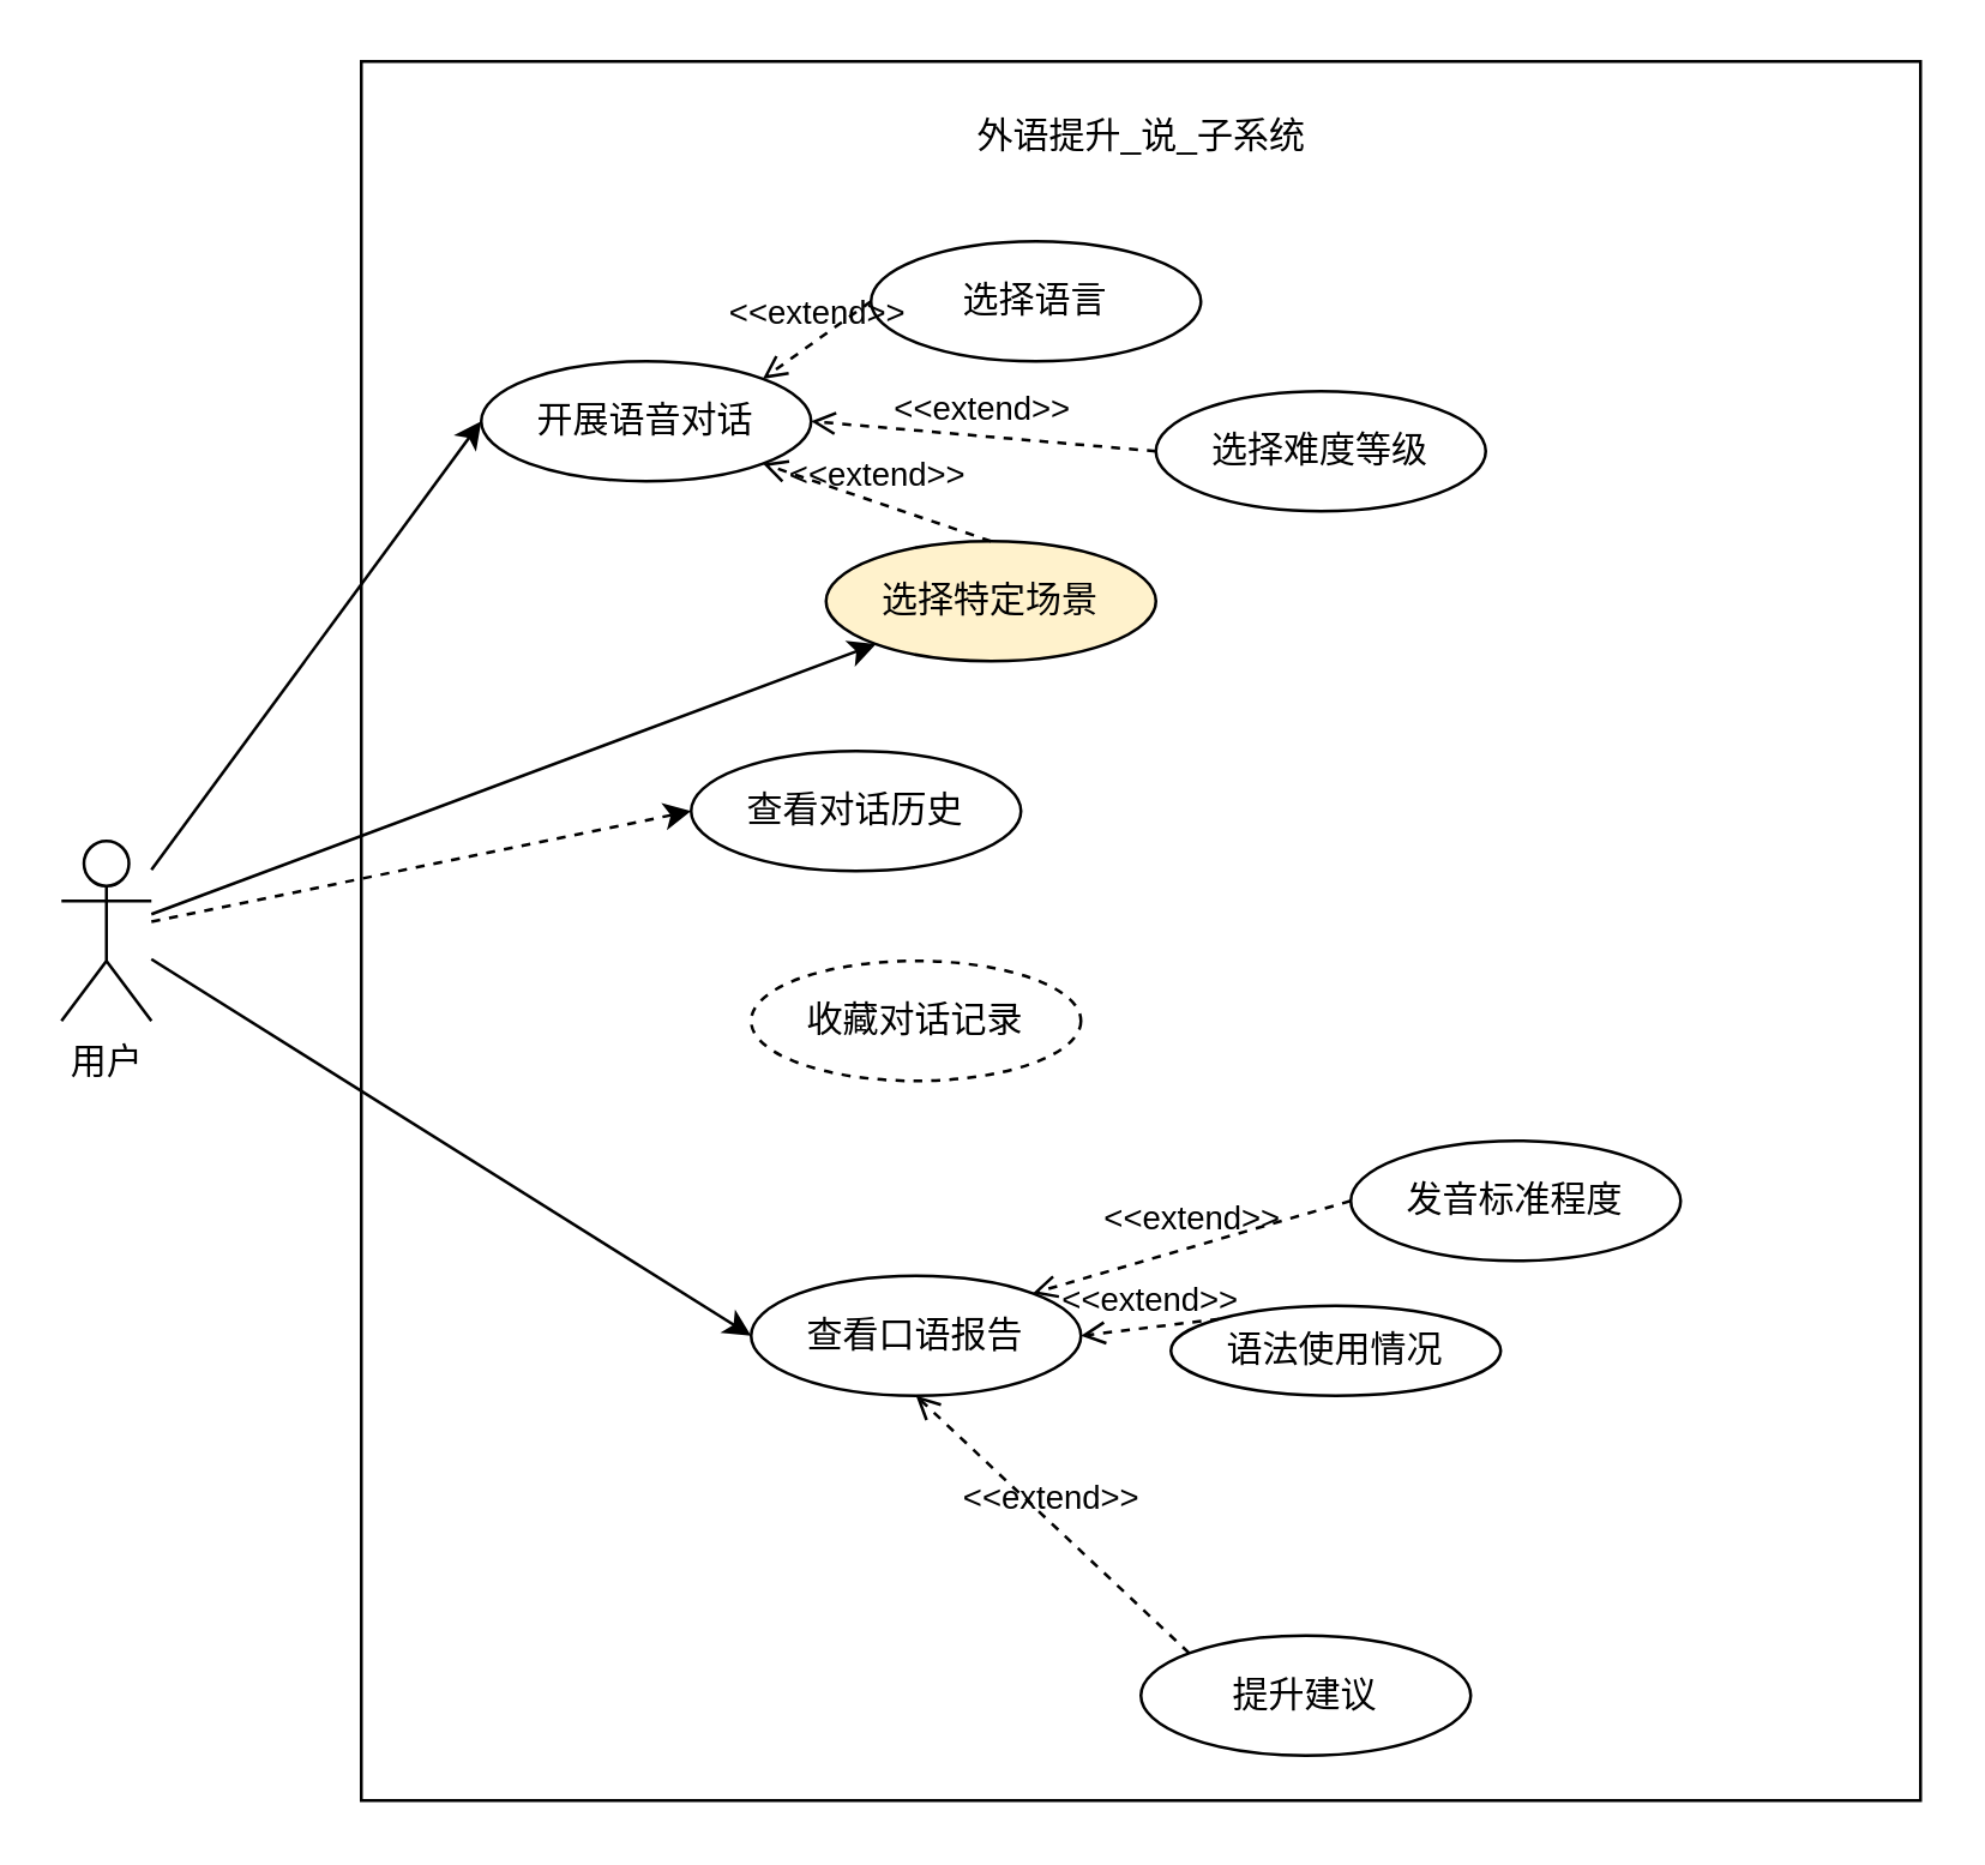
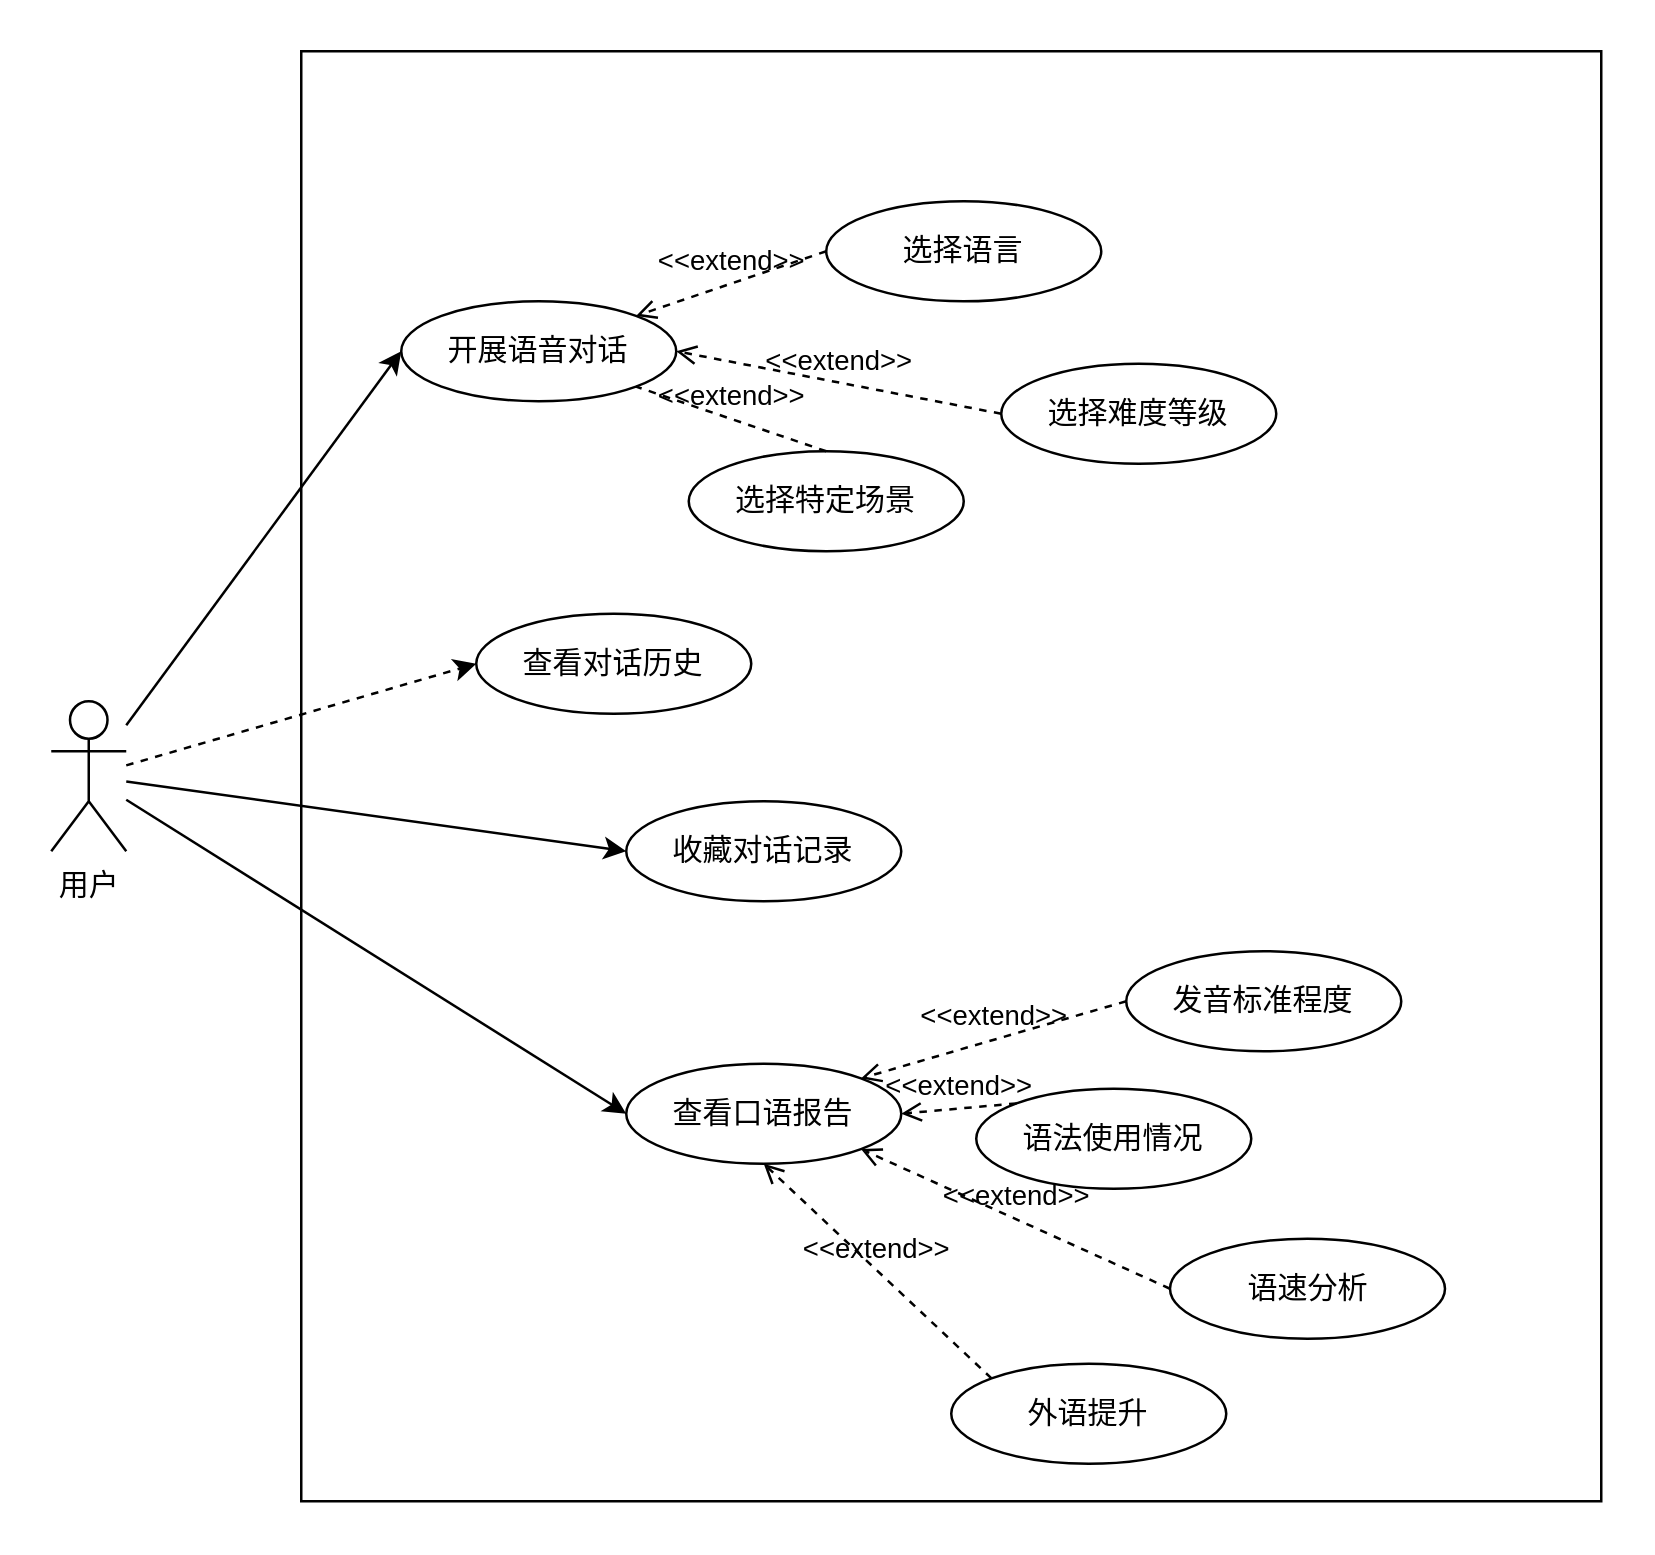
- <mxCell id="8" value="外语提升_说_子系统" style="text;html=1;strokeColor=none;fillColor=none;align=center;verticalAlign=middle;whiteSpace=wrap;rounded=0;" parent="1" vertex="1"><mxGeometry x="312.5" y="30" width="135" height="30" as="geometry" /></mxCell>
- <mxCell id="16" value="选择语言" style="ellipse;whiteSpace=wrap;html=1;" parent="1" vertex="1"><mxGeometry x="290" y="80" width="110" height="40" as="geometry" /></mxCell>
+ <mxCell id="16" value="选择语言" style="ellipse;whiteSpace=wrap;html=1;" parent="1" vertex="1"><mxGeometry x="330" y="80" width="110" height="40" as="geometry" /></mxCell>
- <mxCell id="17" value="选择难度等级" style="ellipse;whiteSpace=wrap;html=1;" parent="1" vertex="1"><mxGeometry x="385" y="130" width="110" height="40" as="geometry" /></mxCell>
+ <mxCell id="17" value="选择难度等级" style="ellipse;whiteSpace=wrap;html=1;" parent="1" vertex="1"><mxGeometry x="400" y="145" width="110" height="40" as="geometry" /></mxCell>
- <mxCell id="20" value="&amp;lt;&amp;lt;extend&amp;gt;&amp;gt;" style="endArrow=open;html=1;rounded=0;align=center;verticalAlign=bottom;dashed=1;endFill=0;labelBackgroundColor=none;exitX=0.5;exitY=0;exitDx=0;exitDy=0;entryX=1;entryY=1;entryDx=0;entryDy=0;" parent="1" source="15" target="9" edge="1"><mxGeometry relative="1" as="geometry"><mxPoint x="450" y="70" as="sourcePoint" /><mxPoint x="343.891" y="105.858" as="targetPoint" /><Array as="points" /></mxGeometry></mxCell>
+ <mxCell id="20" value="&amp;lt;&amp;lt;extend&amp;gt;&amp;gt;" style="endArrow=none;html=1;rounded=0;align=center;verticalAlign=bottom;dashed=1;endFill=0;labelBackgroundColor=none;exitX=0.5;exitY=0;exitDx=0;exitDy=0;entryX=1;entryY=1;entryDx=0;entryDy=0;" parent="1" source="15" target="9" edge="1"><mxGeometry relative="1" as="geometry"><mxPoint x="450" y="70" as="sourcePoint" /><mxPoint x="343.891" y="105.858" as="targetPoint" /><Array as="points" /></mxGeometry></mxCell>
- <mxCell id="15" value="选择特定场景" style="ellipse;whiteSpace=wrap;html=1;fillColor=#fff2cc;" parent="1" vertex="1"><mxGeometry x="275" y="180" width="110" height="40" as="geometry" /></mxCell>
+ <mxCell id="15" value="选择特定场景" style="ellipse;whiteSpace=wrap;html=1;" parent="1" vertex="1"><mxGeometry x="275" y="180" width="110" height="40" as="geometry" /></mxCell>
- <mxCell id="6" style="edgeStyle=none;html=1;" edge="1" parent="1" source="7" target="15"><mxGeometry relative="1" as="geometry" /></mxCell>
+ <mxCell id="6" style="edgeStyle=none;html=1;entryX=0;entryY=0.5;entryDx=0;entryDy=0;" edge="1" parent="1" source="7" target="26"><mxGeometry relative="1" as="geometry" /></mxCell>
- <mxCell id="25" value="查看对话历史" style="ellipse;whiteSpace=wrap;html=1;" vertex="1" parent="1"><mxGeometry x="230" y="250" width="110" height="40" as="geometry" /></mxCell>
+ <mxCell id="25" value="查看对话历史" style="ellipse;whiteSpace=wrap;html=1;" vertex="1" parent="1"><mxGeometry x="190" y="245" width="110" height="40" as="geometry" /></mxCell>
- <mxCell id="26" value="收藏对话记录" style="ellipse;whiteSpace=wrap;html=1;dashed=1;" vertex="1" parent="1"><mxGeometry x="250" y="320" width="110" height="40" as="geometry" /></mxCell>
+ <mxCell id="26" value="收藏对话记录" style="ellipse;whiteSpace=wrap;html=1;" vertex="1" parent="1"><mxGeometry x="250" y="320" width="110" height="40" as="geometry" /></mxCell>
- <mxCell id="12" value="语法使用情况" style="ellipse;whiteSpace=wrap;html=1;" parent="1" vertex="1"><mxGeometry x="390" y="435" width="110" height="30" as="geometry" /></mxCell>
+ <mxCell id="12" value="语法使用情况" style="ellipse;whiteSpace=wrap;html=1;" parent="1" vertex="1"><mxGeometry x="390" y="435" width="110" height="40" as="geometry" /></mxCell>
+ <mxCell id="23" value="&amp;lt;&amp;lt;extend&amp;gt;&amp;gt;" style="endArrow=open;html=1;rounded=0;align=center;verticalAlign=bottom;dashed=1;endFill=0;labelBackgroundColor=none;exitX=0;exitY=0.5;exitDx=0;exitDy=0;entryX=1;entryY=1;entryDx=0;entryDy=0;" parent="1" source="13" target="10" edge="1"><mxGeometry relative="1" as="geometry"><mxPoint x="580" y="235" as="sourcePoint" /><mxPoint x="473.891" y="270.858" as="targetPoint" /><Array as="points" /></mxGeometry></mxCell>
+ <mxCell id="13" value="语速分析" style="ellipse;whiteSpace=wrap;html=1;" parent="1" vertex="1"><mxGeometry x="467.5" y="495" width="110" height="40" as="geometry" /></mxCell>
- <mxCell id="14" value="提升建议" style="ellipse;whiteSpace=wrap;html=1;" parent="1" vertex="1"><mxGeometry x="380" y="545" width="110" height="40" as="geometry" /></mxCell>
+ <mxCell id="14" value="外语提升" style="ellipse;whiteSpace=wrap;html=1;" parent="1" vertex="1"><mxGeometry x="380" y="545" width="110" height="40" as="geometry" /></mxCell>
